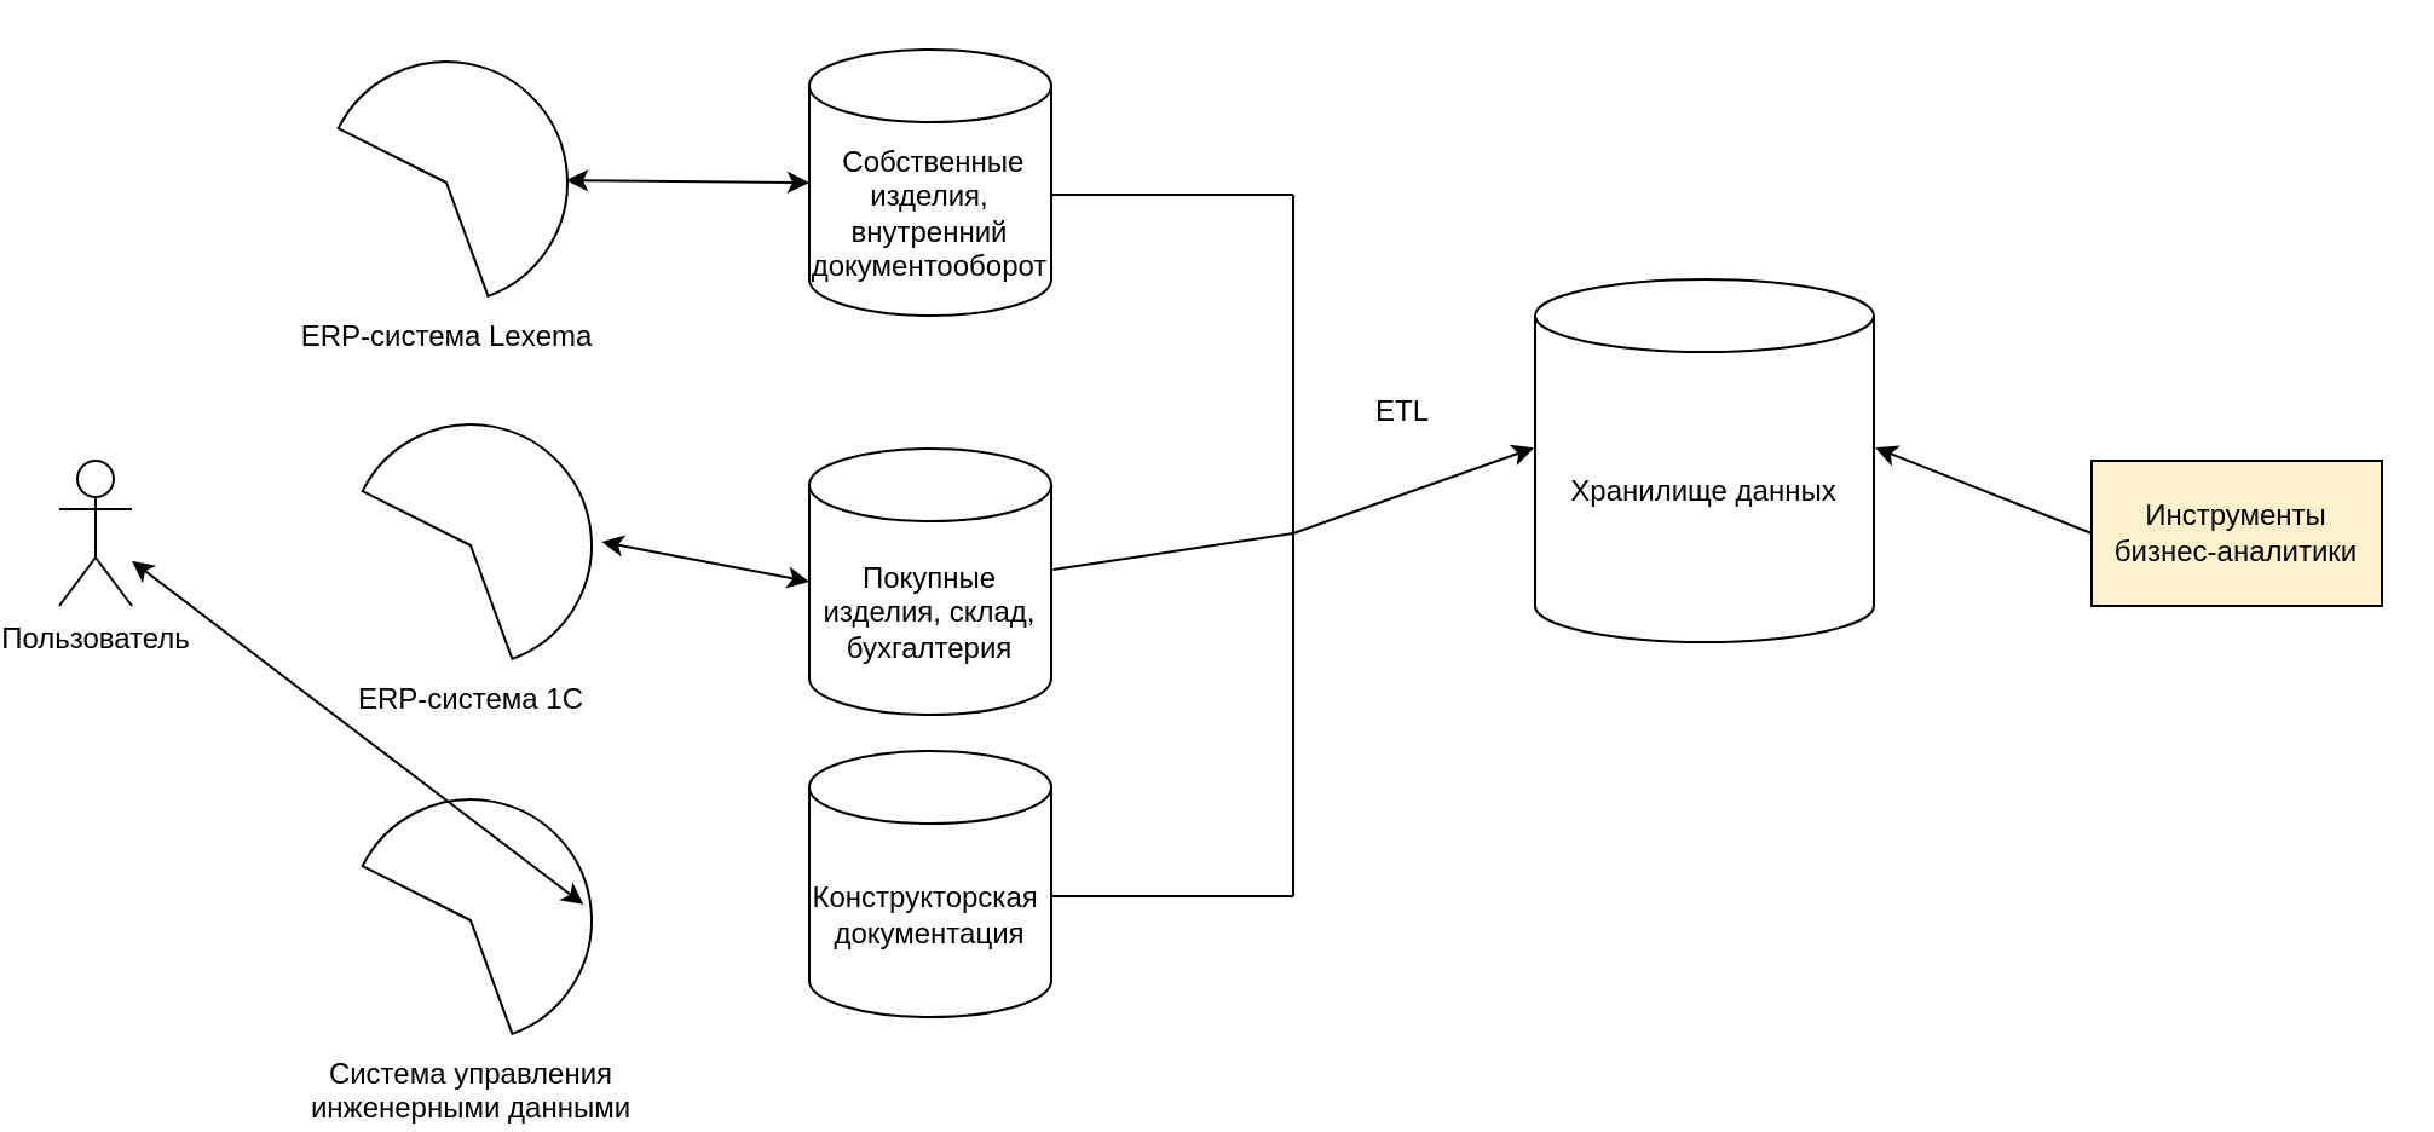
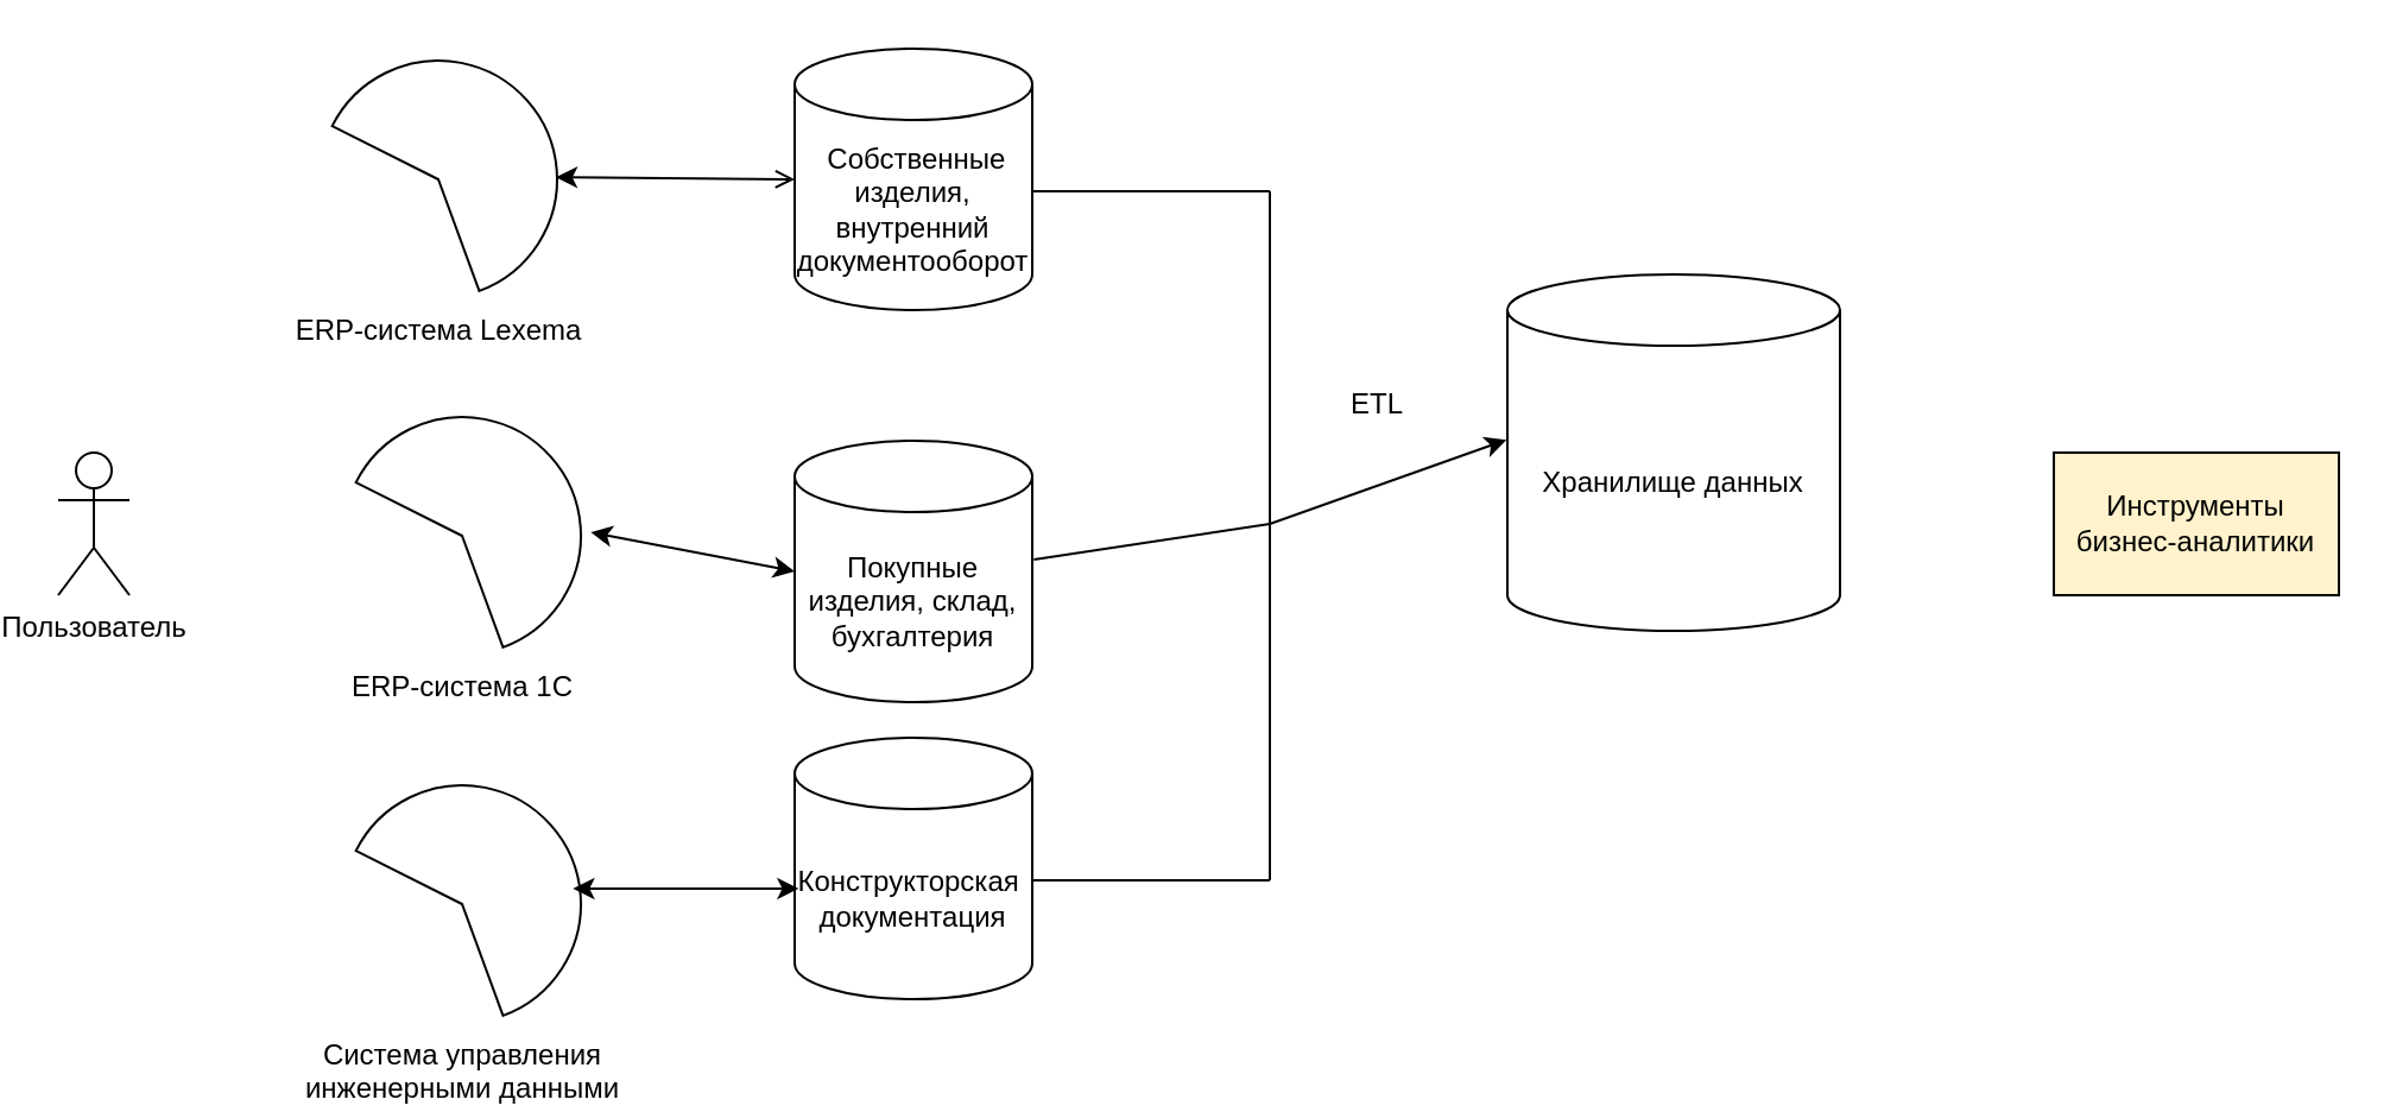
- <mxCell id="18" value="" style="endArrow=classic;startArrow=classic;html=1;rounded=0;exitX=0.995;exitY=0.491;exitDx=0;exitDy=0;exitPerimeter=0;entryX=0;entryY=0.5;entryDx=0;entryDy=0;entryPerimeter=0;" edge="1" parent="1" source="3" target="2"><mxGeometry width="50" height="50" relative="1" as="geometry"><mxPoint x="290" y="330" as="sourcePoint" /><mxPoint x="340" y="280" as="targetPoint" /></mxGeometry></mxCell>
+ <mxCell id="18" value="" style="endArrow=open;startArrow=classic;html=1;rounded=0;exitX=0.995;exitY=0.491;exitDx=0;exitDy=0;exitPerimeter=0;entryX=0;entryY=0.5;entryDx=0;entryDy=0;entryPerimeter=0;" edge="1" parent="1" source="3" target="2"><mxGeometry width="50" height="50" relative="1" as="geometry"><mxPoint x="290" y="330" as="sourcePoint" /><mxPoint x="340" y="280" as="targetPoint" /></mxGeometry></mxCell>
- <mxCell id="20" value="" style="endArrow=classic;html=1;rounded=0;exitX=0;exitY=0.5;exitDx=0;exitDy=0;entryX=1.004;entryY=0.464;entryDx=0;entryDy=0;entryPerimeter=0;" edge="1" parent="1" source="19" target="15"><mxGeometry width="50" height="50" relative="1" as="geometry"><mxPoint x="770" y="220" as="sourcePoint" /><mxPoint x="780" y="250" as="targetPoint" /></mxGeometry></mxCell>
- <mxCell id="16" value="" style="endArrow=classic;startArrow=classic;html=1;rounded=0;exitX=0.967;exitY=0.435;exitDx=0;exitDy=0;exitPerimeter=0;" edge="1" parent="1" source="8" target="4"><mxGeometry width="50" height="50" relative="1" as="geometry"><mxPoint x="290" y="330" as="sourcePoint" /><mxPoint x="340" y="280" as="targetPoint" /></mxGeometry></mxCell>
+ <mxCell id="16" value="" style="endArrow=classic;startArrow=classic;html=1;rounded=0;exitX=0.967;exitY=0.435;exitDx=0;exitDy=0;exitPerimeter=0;entryX=0.017;entryY=0.577;entryDx=0;entryDy=0;entryPerimeter=0;" edge="1" parent="1" source="8" target="7"><mxGeometry width="50" height="50" relative="1" as="geometry"><mxPoint x="290" y="330" as="sourcePoint" /><mxPoint x="340" y="280" as="targetPoint" /></mxGeometry></mxCell>
